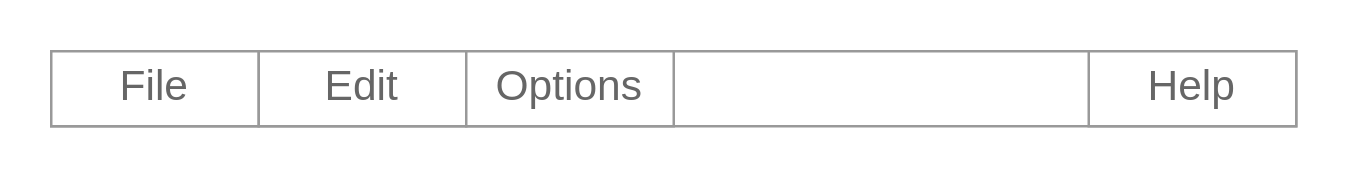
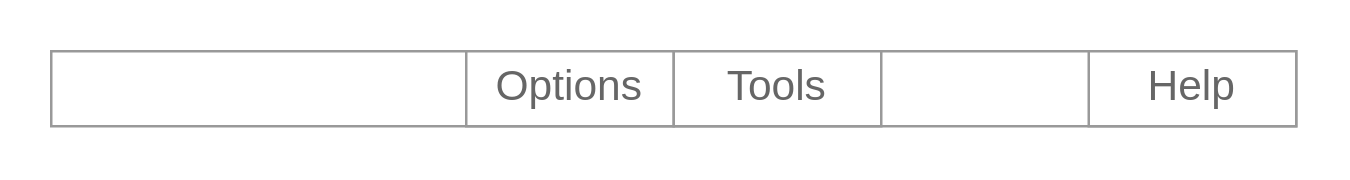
- <mxCell id="3" value="File" style="strokeColor=inherit;fillColor=inherit;gradientColor=inherit;strokeWidth=1;shadow=0;dashed=0;align=center;html=1;shape=mxgraph.mockup.forms.rrect;rSize=0;fontSize=17;fontColor=#666666;whiteSpace=wrap;" vertex="1" parent="2"><mxGeometry width="83" height="30" as="geometry" /></mxCell>
- <mxCell id="4" value="Edit" style="strokeColor=inherit;fillColor=inherit;gradientColor=inherit;strokeWidth=1;shadow=0;dashed=0;align=center;html=1;shape=mxgraph.mockup.forms.rrect;rSize=0;fontSize=17;fontColor=#666666;whiteSpace=wrap;" vertex="1" parent="2"><mxGeometry x="83" width="83" height="30" as="geometry" /></mxCell>
+ <mxCell id="6" value="Tools" style="strokeColor=inherit;fillColor=inherit;gradientColor=inherit;strokeWidth=1;shadow=0;dashed=0;align=center;html=1;shape=mxgraph.mockup.forms.rrect;rSize=0;fontSize=17;fontColor=#666666;whiteSpace=wrap;" vertex="1" parent="2"><mxGeometry x="249" width="83" height="30" as="geometry" /></mxCell>
